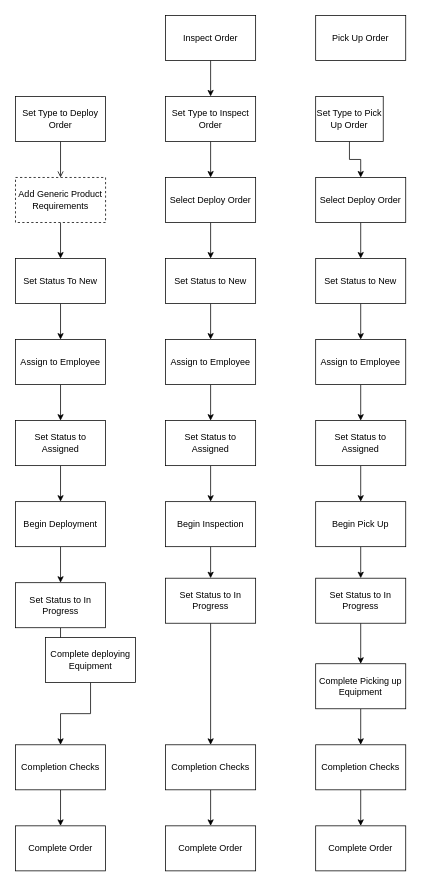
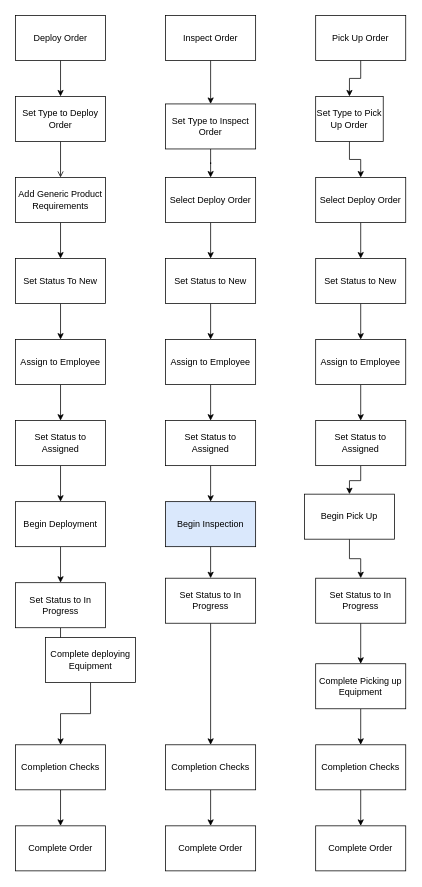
+ <mxCell id="3" value="Deploy Order" style="rounded=0;whiteSpace=wrap;html=1;" vertex="1" parent="1"><mxGeometry x="20" y="20" width="120" height="60" as="geometry" /></mxCell>
+ <mxCell id="2" value="" style="edgeStyle=orthogonalEdgeStyle;rounded=0;orthogonalLoop=1;jettySize=auto;html=1;" edge="1" parent="1" source="3" target="13"><mxGeometry relative="1" as="geometry" /></mxCell>
+ <mxCell id="38" value="" style="edgeStyle=orthogonalEdgeStyle;rounded=0;orthogonalLoop=1;jettySize=auto;html=1;" edge="1" parent="1" source="39" target="41"><mxGeometry relative="1" as="geometry" /></mxCell>
- <mxCell id="26" value="Set Type to Inspect Order" style="rounded=0;whiteSpace=wrap;html=1;" vertex="1" parent="1"><mxGeometry x="220" y="128" width="120" height="60" as="geometry" /></mxCell>
+ <mxCell id="26" value="Set Type to Inspect Order" style="rounded=0;whiteSpace=wrap;html=1;" vertex="1" parent="1"><mxGeometry x="220" y="138" width="120" height="60" as="geometry" /></mxCell>
- <mxCell id="5" value="Add Generic Product Requirements" style="rounded=0;whiteSpace=wrap;html=1;dashed=1;" vertex="1" parent="1"><mxGeometry x="20" y="236" width="120" height="60" as="geometry" /></mxCell>
+ <mxCell id="5" value="Add Generic Product Requirements" style="rounded=0;whiteSpace=wrap;html=1;" vertex="1" parent="1"><mxGeometry x="20" y="236" width="120" height="60" as="geometry" /></mxCell>
- <mxCell id="36" value="Begin Inspection" style="rounded=0;whiteSpace=wrap;html=1;" vertex="1" parent="1"><mxGeometry x="220" y="668" width="120" height="60" as="geometry" /></mxCell>
+ <mxCell id="36" value="Begin Inspection" style="rounded=0;whiteSpace=wrap;html=1;fillColor=#dae8fc;" vertex="1" parent="1"><mxGeometry x="220" y="668" width="120" height="60" as="geometry" /></mxCell>
- <mxCell id="51" value="Begin Pick Up" style="rounded=0;whiteSpace=wrap;html=1;" vertex="1" parent="1"><mxGeometry x="420" y="668" width="120" height="60" as="geometry" /></mxCell>
+ <mxCell id="51" value="Begin Pick Up" style="rounded=0;whiteSpace=wrap;html=1;" vertex="1" parent="1"><mxGeometry x="405" y="658" width="120" height="60" as="geometry" /></mxCell>
